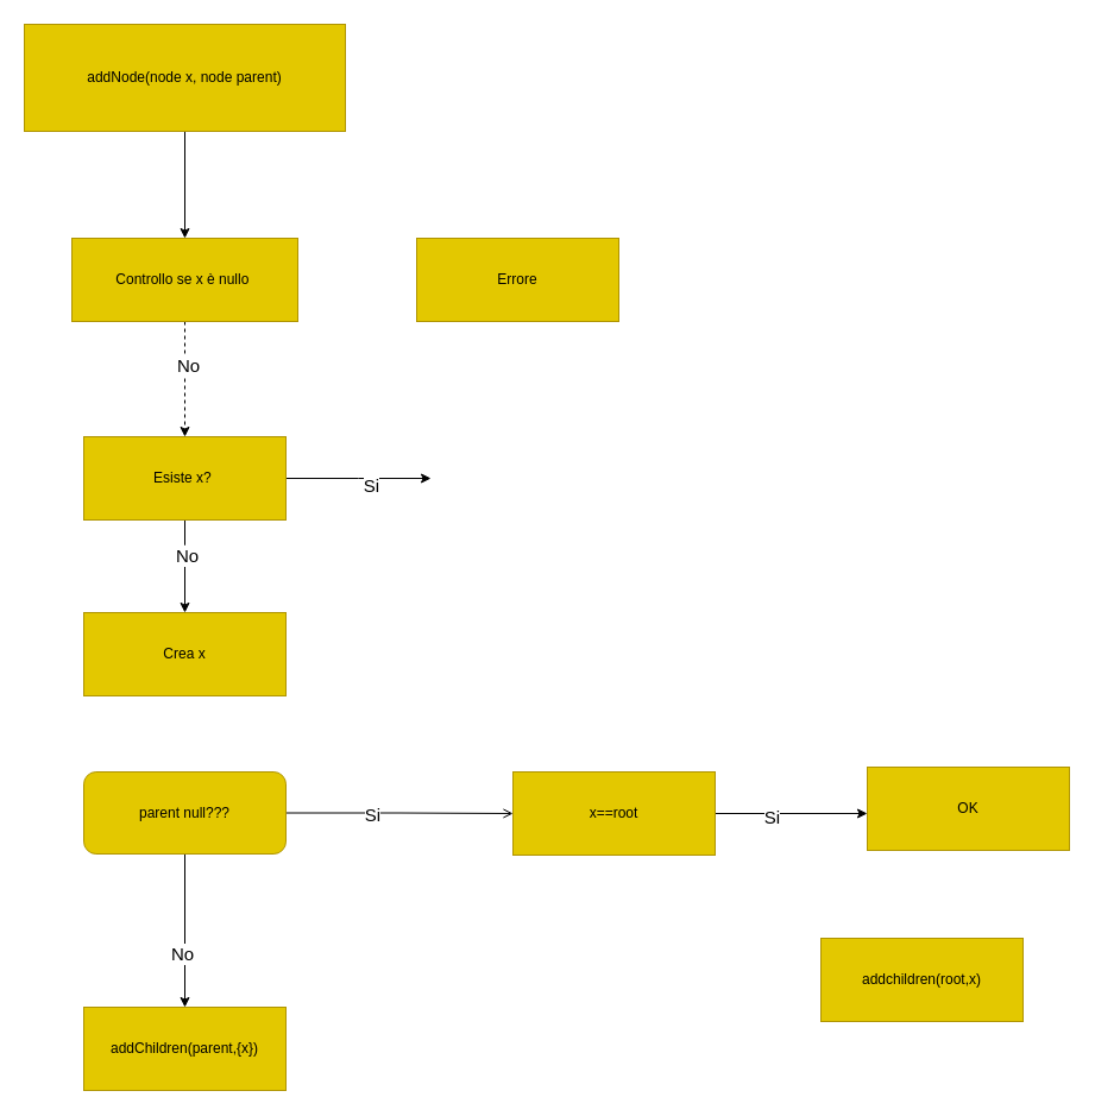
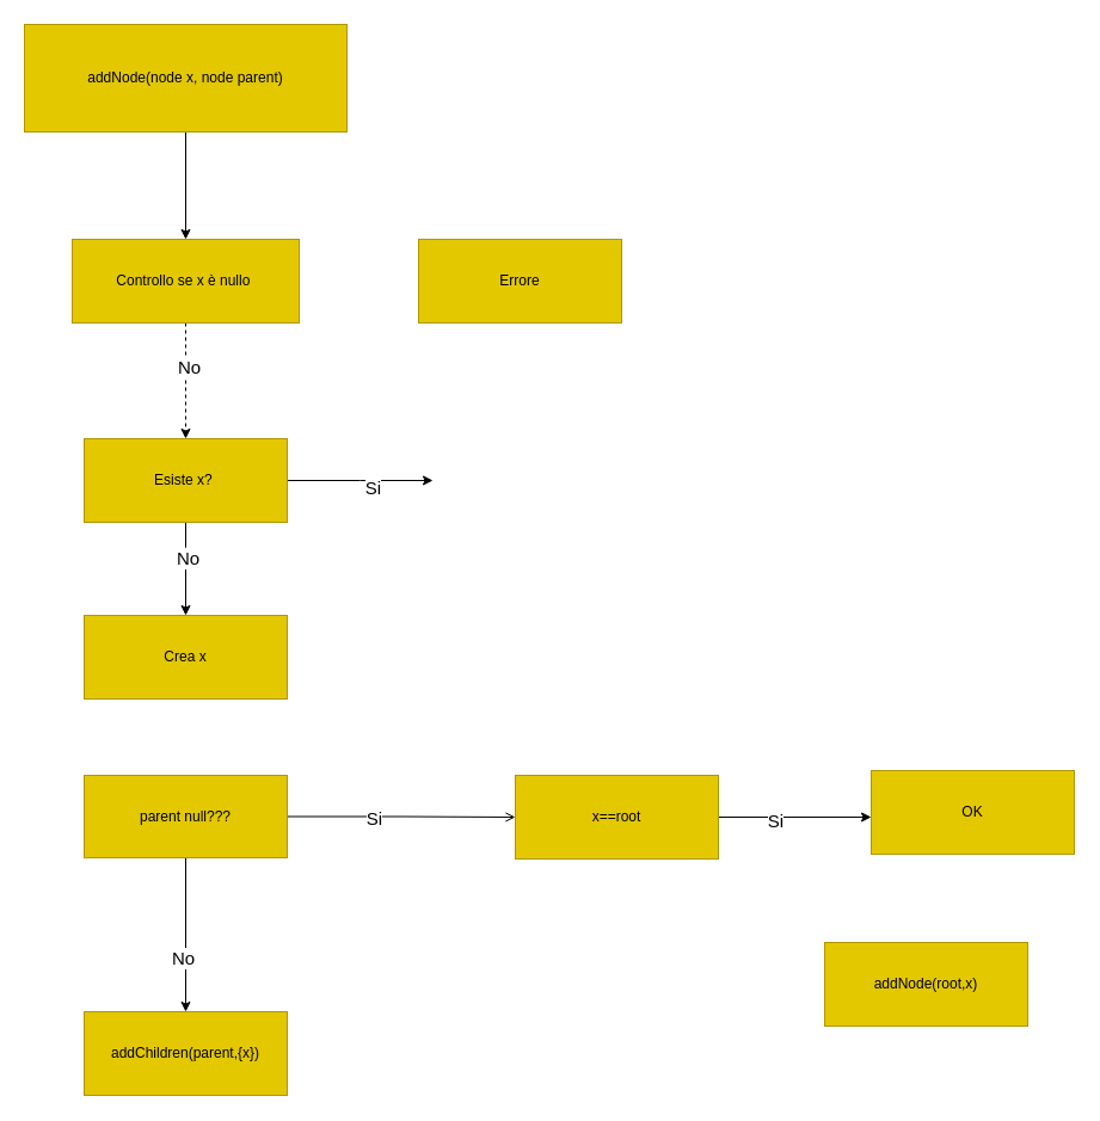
- <mxCell id="18" value="parent null???" style="whiteSpace=wrap;html=1;fillColor=#e3c800;strokeColor=#B09500;fontColor=#000000;rounded=1;" vertex="1" parent="1"><mxGeometry x="70" y="649" width="170" height="69" as="geometry" /></mxCell>
+ <mxCell id="18" value="parent null???" style="rounded=0;whiteSpace=wrap;html=1;fillColor=#e3c800;strokeColor=#B09500;fontColor=#000000;" vertex="1" parent="1"><mxGeometry x="70" y="649" width="170" height="69" as="geometry" /></mxCell>
- <mxCell id="23" value="addchildren(root,x)" style="rounded=0;whiteSpace=wrap;html=1;fillColor=#e3c800;strokeColor=#B09500;fontColor=#000000;" vertex="1" parent="1"><mxGeometry x="690" y="789" width="170" height="70" as="geometry" /></mxCell>
+ <mxCell id="23" value="addNode(root,x)" style="rounded=0;whiteSpace=wrap;html=1;fillColor=#e3c800;strokeColor=#B09500;fontColor=#000000;" vertex="1" parent="1"><mxGeometry x="690" y="789" width="170" height="70" as="geometry" /></mxCell>
